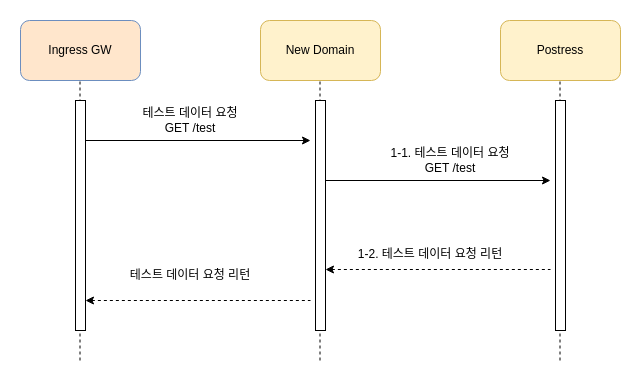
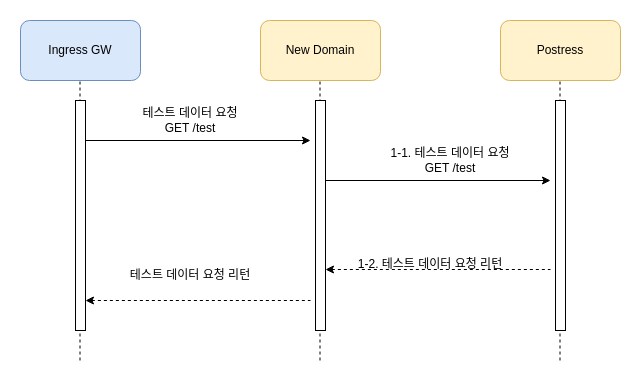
- <mxCell id="2" value="Ingress GW" style="rounded=1;whiteSpace=wrap;html=1;fillColor=#ffe6cc;strokeColor=#6c8ebf;" vertex="1" parent="1"><mxGeometry x="20" y="20" width="120" height="60" as="geometry" /></mxCell>
+ <mxCell id="2" value="Ingress GW" style="rounded=1;whiteSpace=wrap;html=1;fillColor=#dae8fc;strokeColor=#6c8ebf;" vertex="1" parent="1"><mxGeometry x="20" y="20" width="120" height="60" as="geometry" /></mxCell>
- <mxCell id="18" value="1-2. 테스트 데이터 요청 리턴" style="text;html=1;strokeColor=none;fillColor=none;align=center;verticalAlign=middle;whiteSpace=wrap;rounded=0;" vertex="1" parent="1"><mxGeometry x="340" y="239" width="180" height="30" as="geometry" /></mxCell>
+ <mxCell id="18" value="1-2. 테스트 데이터 요청 리턴" style="text;html=1;strokeColor=none;fillColor=none;align=center;verticalAlign=middle;whiteSpace=wrap;rounded=0;" vertex="1" parent="1"><mxGeometry x="340" y="249" width="180" height="30" as="geometry" /></mxCell>
